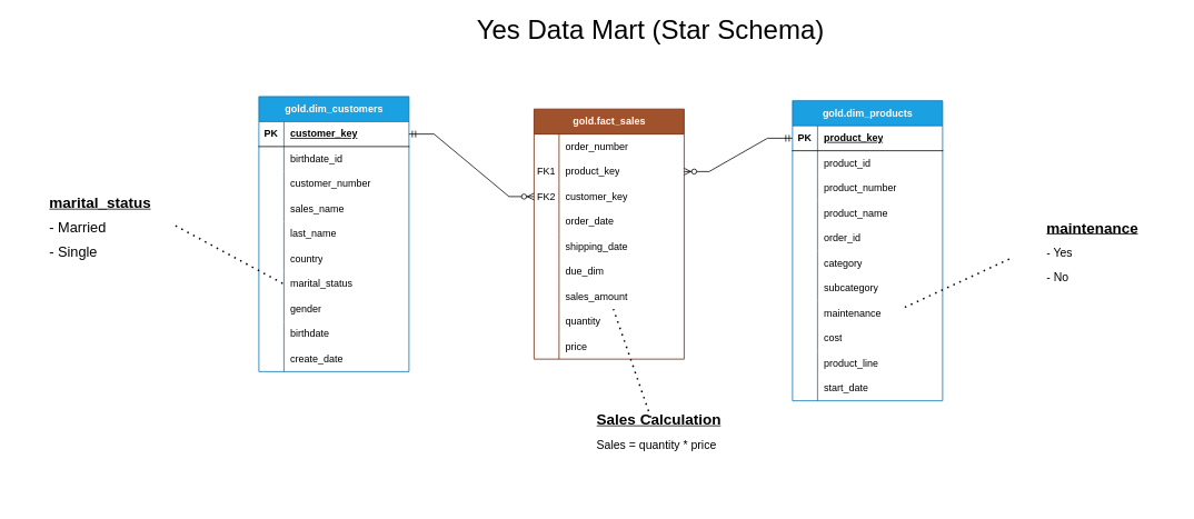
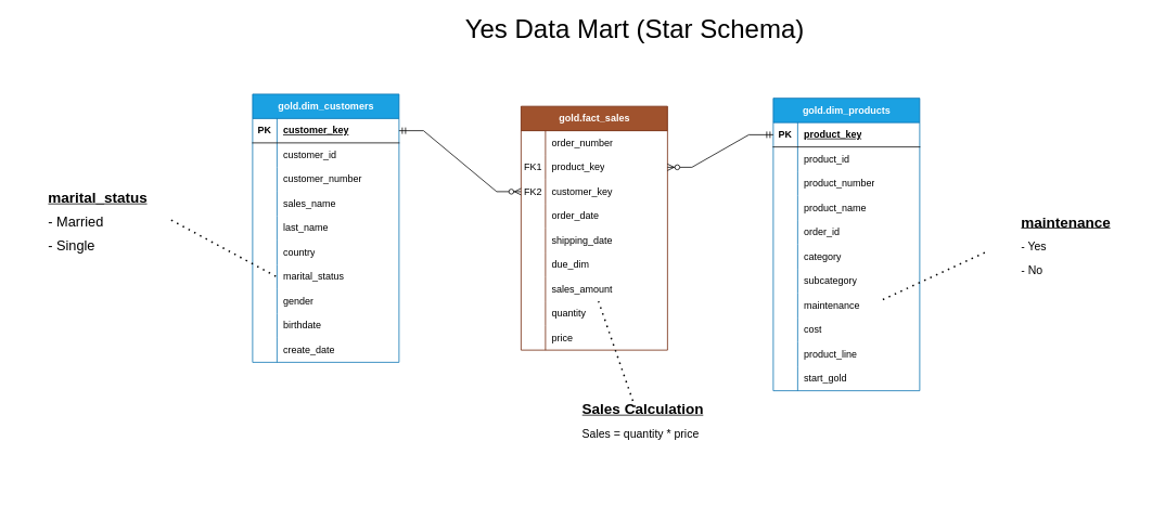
- <mxCell id="8" value="birthdate_id&lt;span style=&quot;white-space: pre;&quot;&gt;&#09;&lt;/span&gt;" style="shape=partialRectangle;connectable=0;fillColor=none;top=0;left=0;bottom=0;right=0;align=left;spacingLeft=6;overflow=hidden;whiteSpace=wrap;html=1;" parent="6" vertex="1"><mxGeometry x="30" width="150" height="30" as="geometry"><mxRectangle width="150" height="30" as="alternateBounds" /></mxGeometry></mxCell>
+ <mxCell id="8" value="customer_id&lt;span style=&quot;white-space: pre;&quot;&gt;&#09;&lt;/span&gt;" style="shape=partialRectangle;connectable=0;fillColor=none;top=0;left=0;bottom=0;right=0;align=left;spacingLeft=6;overflow=hidden;whiteSpace=wrap;html=1;" parent="6" vertex="1"><mxGeometry x="30" width="150" height="30" as="geometry"><mxRectangle width="150" height="30" as="alternateBounds" /></mxGeometry></mxCell>
- <mxCell id="66" value="start_date" style="shape=partialRectangle;connectable=0;fillColor=none;top=0;left=0;bottom=0;right=0;align=left;spacingLeft=6;overflow=hidden;whiteSpace=wrap;html=1;" parent="64" vertex="1"><mxGeometry x="30" width="150" height="30" as="geometry"><mxRectangle width="150" height="30" as="alternateBounds" /></mxGeometry></mxCell>
+ <mxCell id="66" value="start_gold" style="shape=partialRectangle;connectable=0;fillColor=none;top=0;left=0;bottom=0;right=0;align=left;spacingLeft=6;overflow=hidden;whiteSpace=wrap;html=1;" parent="64" vertex="1"><mxGeometry x="30" width="150" height="30" as="geometry"><mxRectangle width="150" height="30" as="alternateBounds" /></mxGeometry></mxCell>
